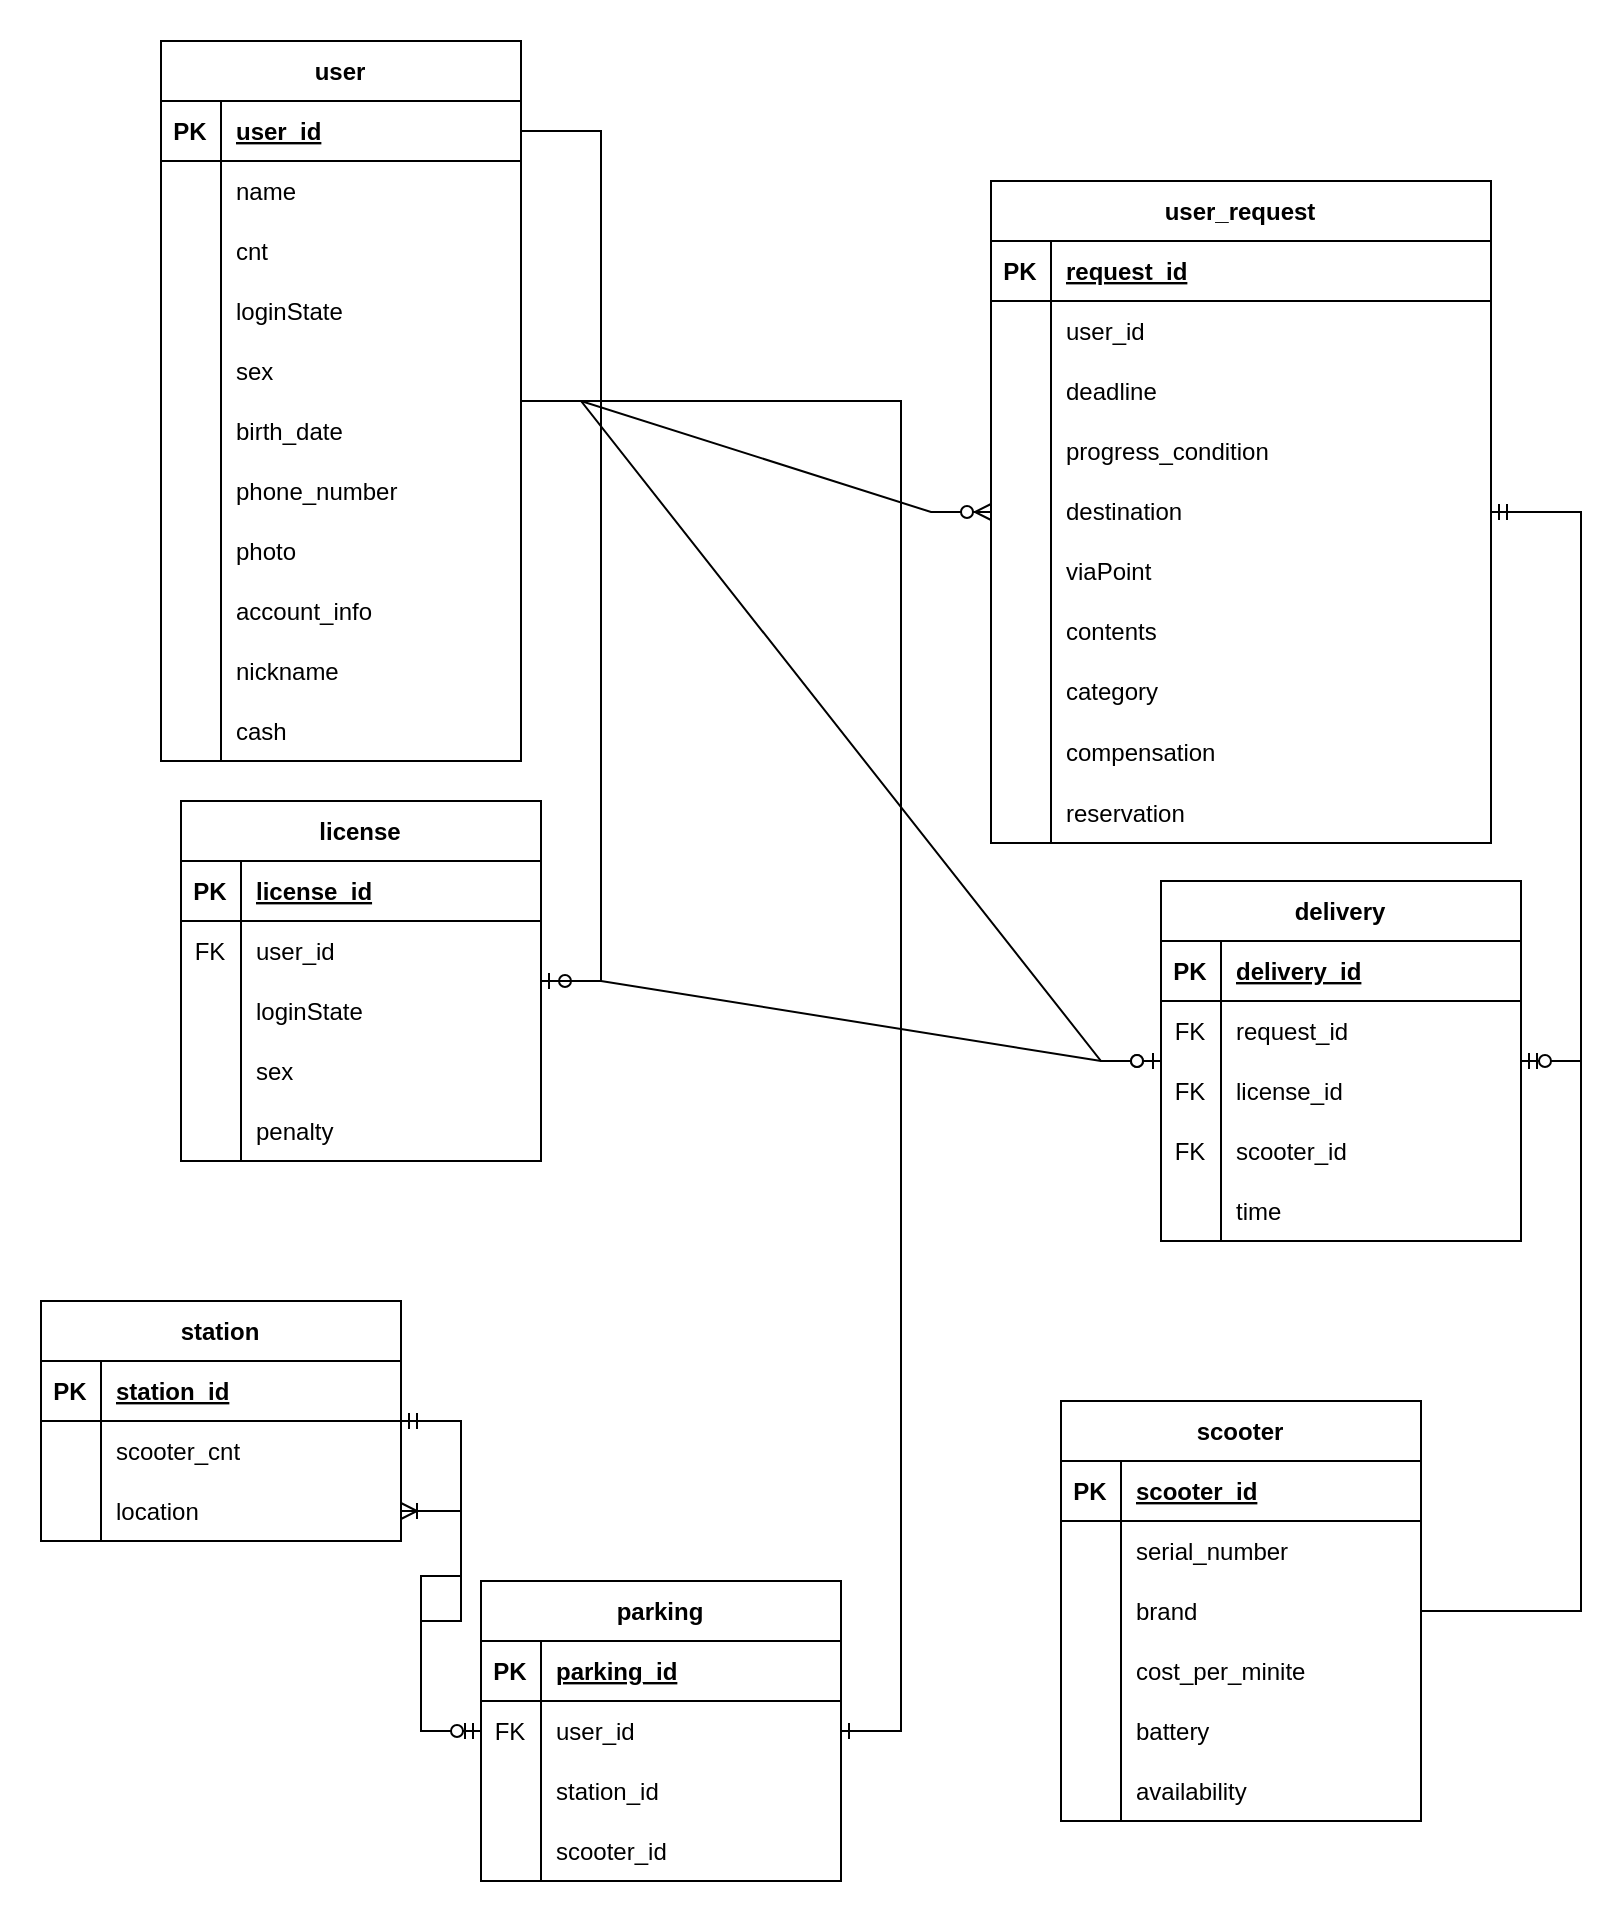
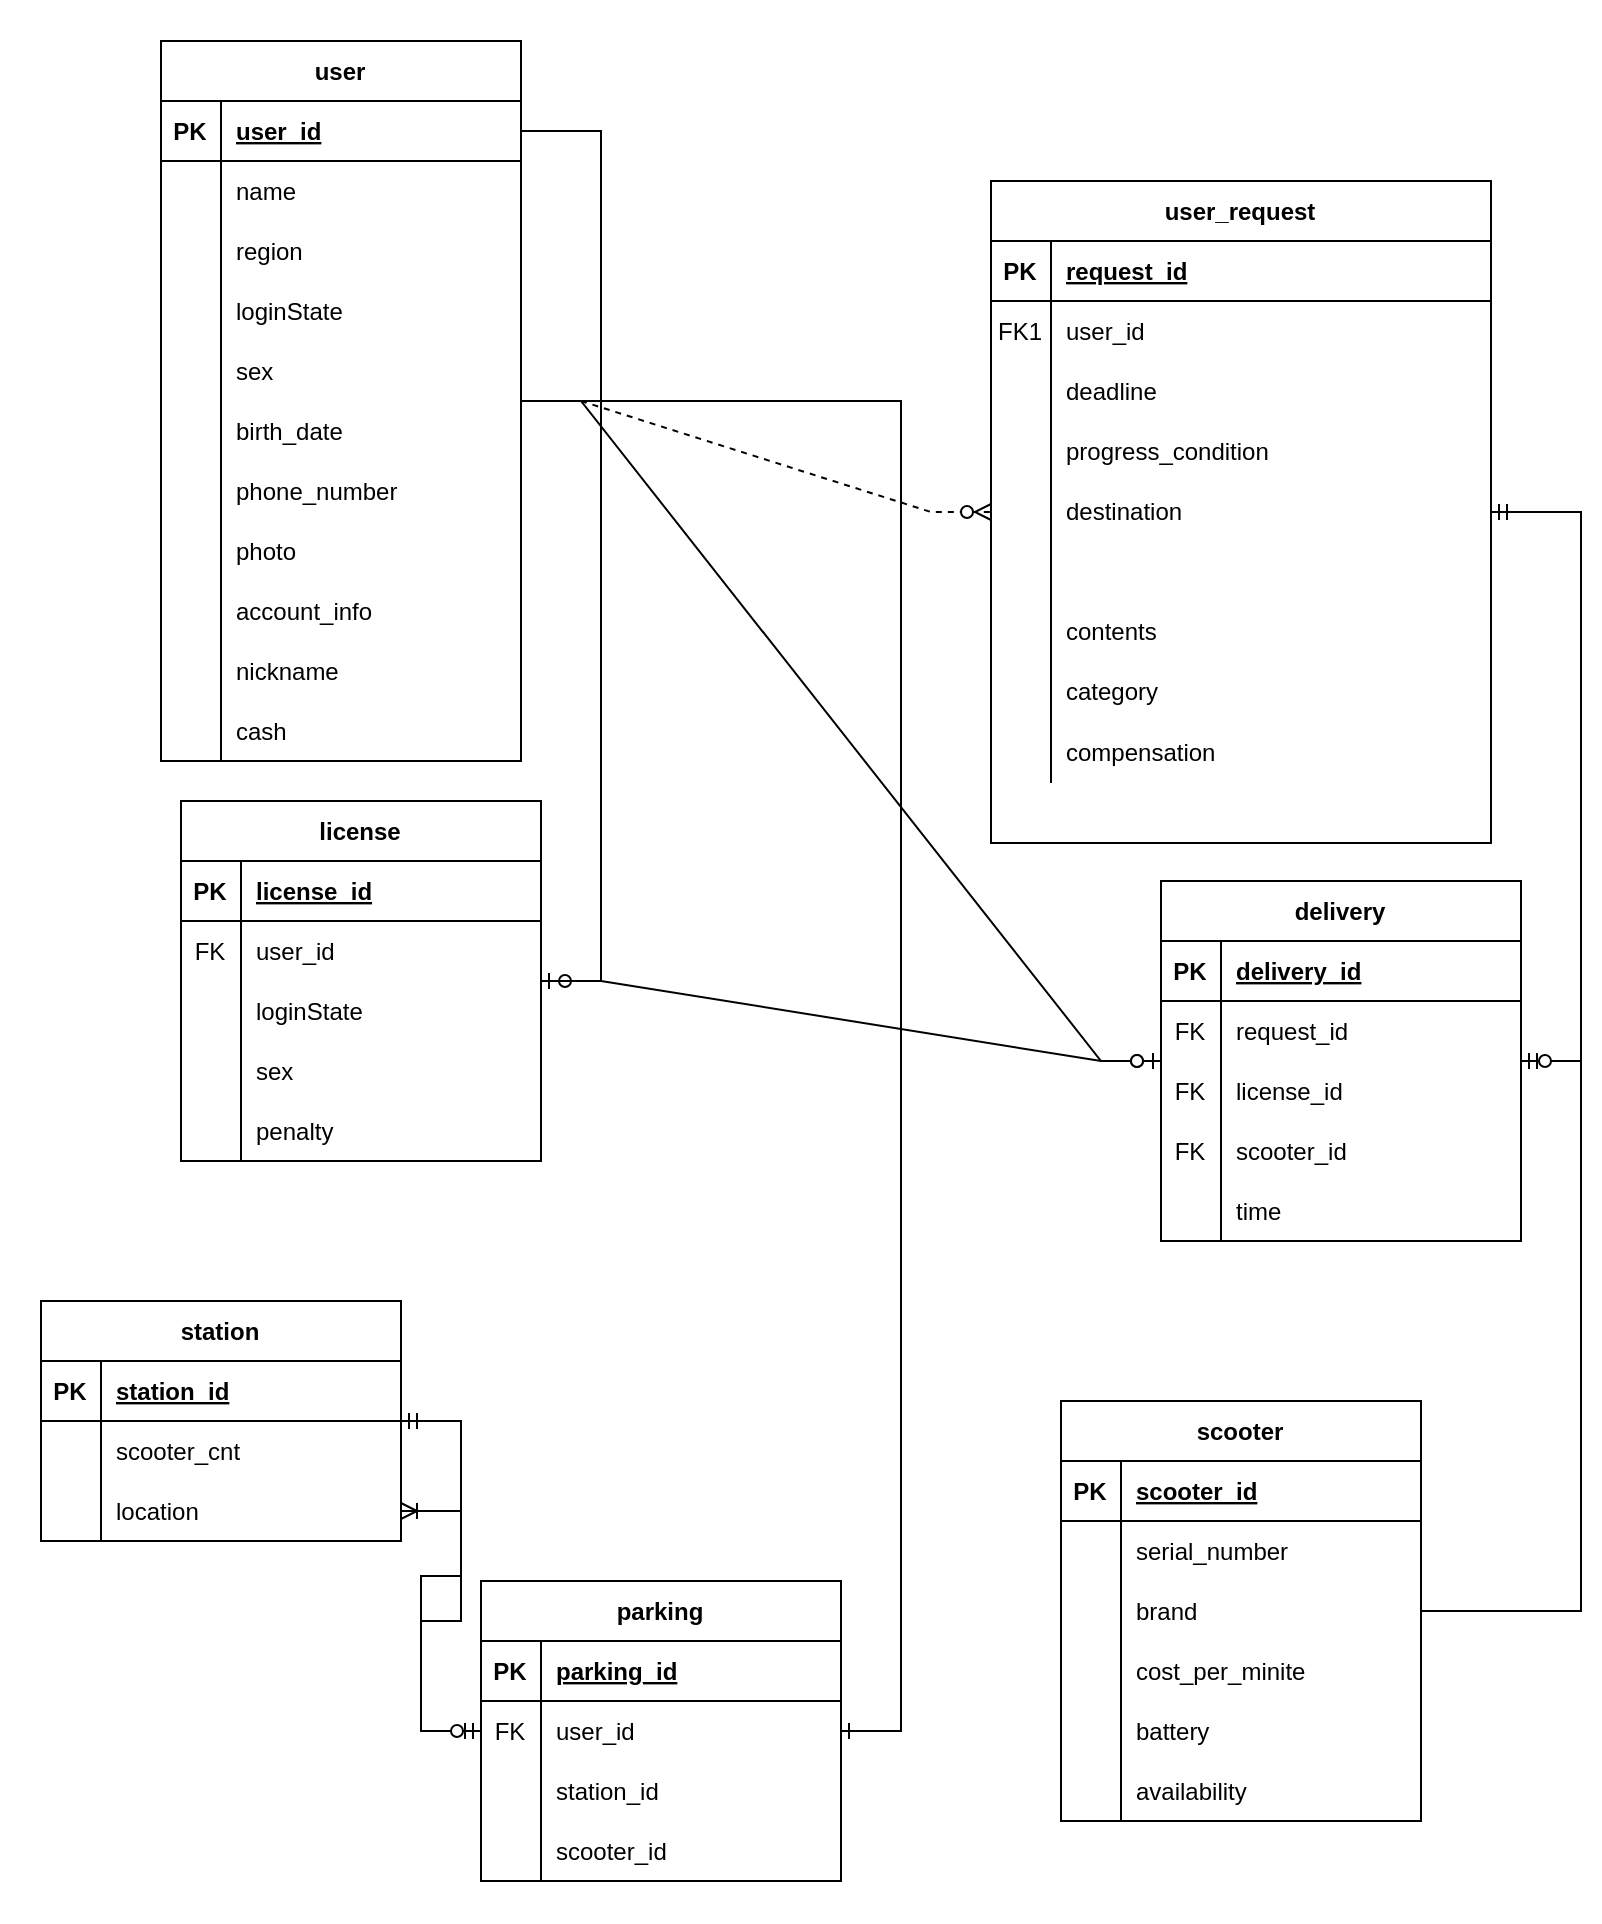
- <mxCell id="58" value="cnt" style="shape=partialRectangle;connectable=0;fillColor=none;top=0;left=0;bottom=0;right=0;align=left;spacingLeft=6;overflow=hidden;" parent="56" vertex="1"><mxGeometry x="30" width="150" height="30" as="geometry"><mxRectangle width="150" height="30" as="alternateBounds" /></mxGeometry></mxCell>
+ <mxCell id="58" value="region" style="shape=partialRectangle;connectable=0;fillColor=none;top=0;left=0;bottom=0;right=0;align=left;spacingLeft=6;overflow=hidden;" parent="56" vertex="1"><mxGeometry x="30" width="150" height="30" as="geometry"><mxRectangle width="150" height="30" as="alternateBounds" /></mxGeometry></mxCell>
+ <mxCell id="7" value="FK1" style="shape=partialRectangle;overflow=hidden;connectable=0;fillColor=none;top=0;left=0;bottom=0;right=0;" parent="6" vertex="1"><mxGeometry width="30" height="30" as="geometry"><mxRectangle width="30" height="30" as="alternateBounds" /></mxGeometry></mxCell>
- <mxCell id="99" value="" style="edgeStyle=entityRelationEdgeStyle;fontSize=12;html=1;endArrow=ERzeroToMany;endFill=1;rounded=0;" parent="1" source="49" target="2" edge="1"><mxGeometry width="100" height="100" relative="1" as="geometry"><mxPoint x="340" y="290" as="sourcePoint" /><mxPoint x="440" y="190" as="targetPoint" /></mxGeometry></mxCell>
+ <mxCell id="99" value="" style="edgeStyle=entityRelationEdgeStyle;fontSize=12;html=1;endArrow=ERzeroToMany;endFill=1;rounded=0;dashed=1;" parent="1" source="49" target="2" edge="1"><mxGeometry width="100" height="100" relative="1" as="geometry"><mxPoint x="340" y="290" as="sourcePoint" /><mxPoint x="440" y="190" as="targetPoint" /></mxGeometry></mxCell>
- <mxCell id="20" value="viaPoint" style="shape=partialRectangle;overflow=hidden;connectable=0;fillColor=none;top=0;left=0;bottom=0;right=0;align=left;spacingLeft=6;" parent="18" vertex="1"><mxGeometry x="30" width="220" height="30" as="geometry"><mxRectangle width="220" height="30" as="alternateBounds" /></mxGeometry></mxCell>
- <mxCell id="32" value="reservation" style="shape=partialRectangle;overflow=hidden;connectable=0;fillColor=none;top=0;left=0;bottom=0;right=0;align=left;spacingLeft=6;" vertex="1" parent="30"><mxGeometry x="30" width="220" height="30" as="geometry"><mxRectangle width="220" height="30" as="alternateBounds" /></mxGeometry></mxCell>
